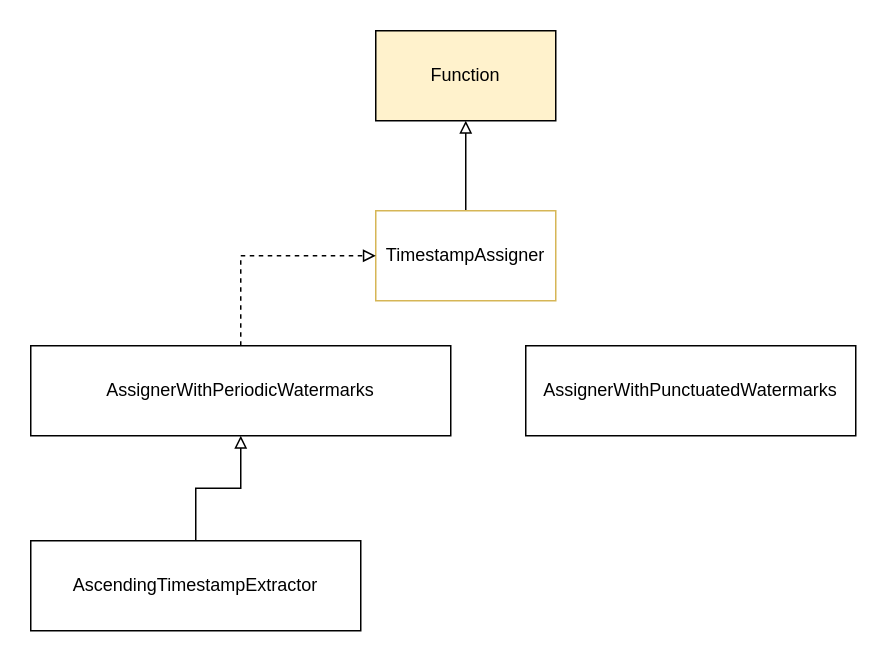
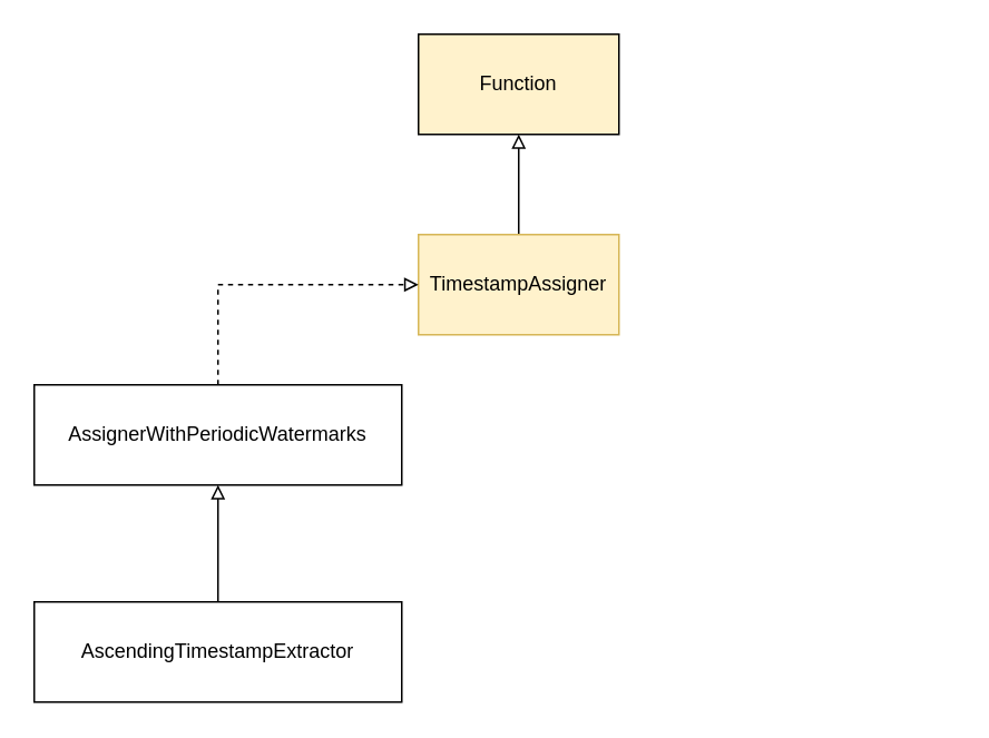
- <mxCell id="4" value="TimestampAssigner" style="rounded=0;whiteSpace=wrap;html=1;fillColor=#ffffff;strokeColor=#d6b656;" vertex="1" parent="1"><mxGeometry x="250" y="140" width="120" height="60" as="geometry" /></mxCell>
+ <mxCell id="4" value="TimestampAssigner" style="rounded=0;whiteSpace=wrap;html=1;fillColor=#fff2cc;strokeColor=#d6b656;" vertex="1" parent="1"><mxGeometry x="250" y="140" width="120" height="60" as="geometry" /></mxCell>
- <mxCell id="6" value="AssignerWithPeriodicWatermarks" style="rounded=0;whiteSpace=wrap;html=1;" vertex="1" parent="1"><mxGeometry x="20" y="230" width="280" height="60" as="geometry" /></mxCell>
+ <mxCell id="6" value="AssignerWithPeriodicWatermarks" style="rounded=0;whiteSpace=wrap;html=1;" vertex="1" parent="1"><mxGeometry x="20" y="230" width="220" height="60" as="geometry" /></mxCell>
- <mxCell id="7" value="AssignerWithPunctuatedWatermarks" style="rounded=0;whiteSpace=wrap;html=1;" vertex="1" parent="1"><mxGeometry x="350" y="230" width="220" height="60" as="geometry" /></mxCell>
